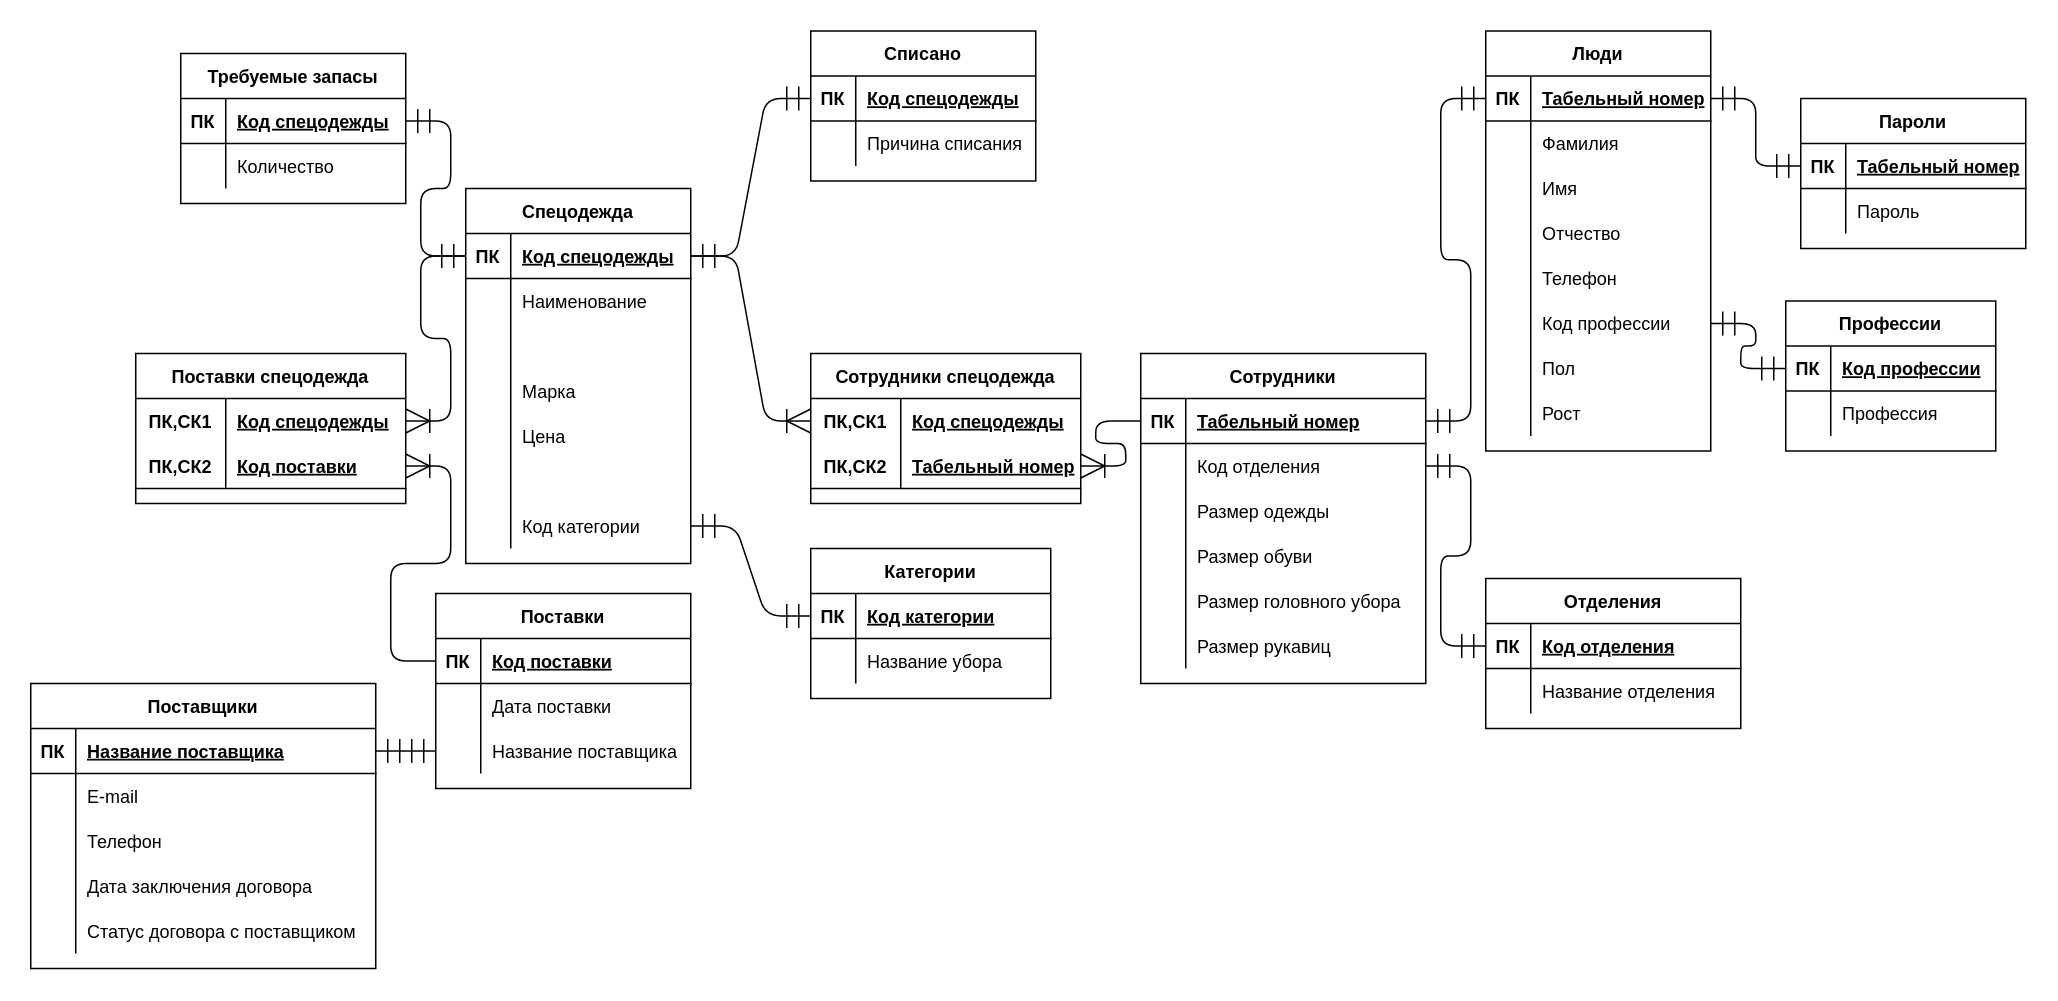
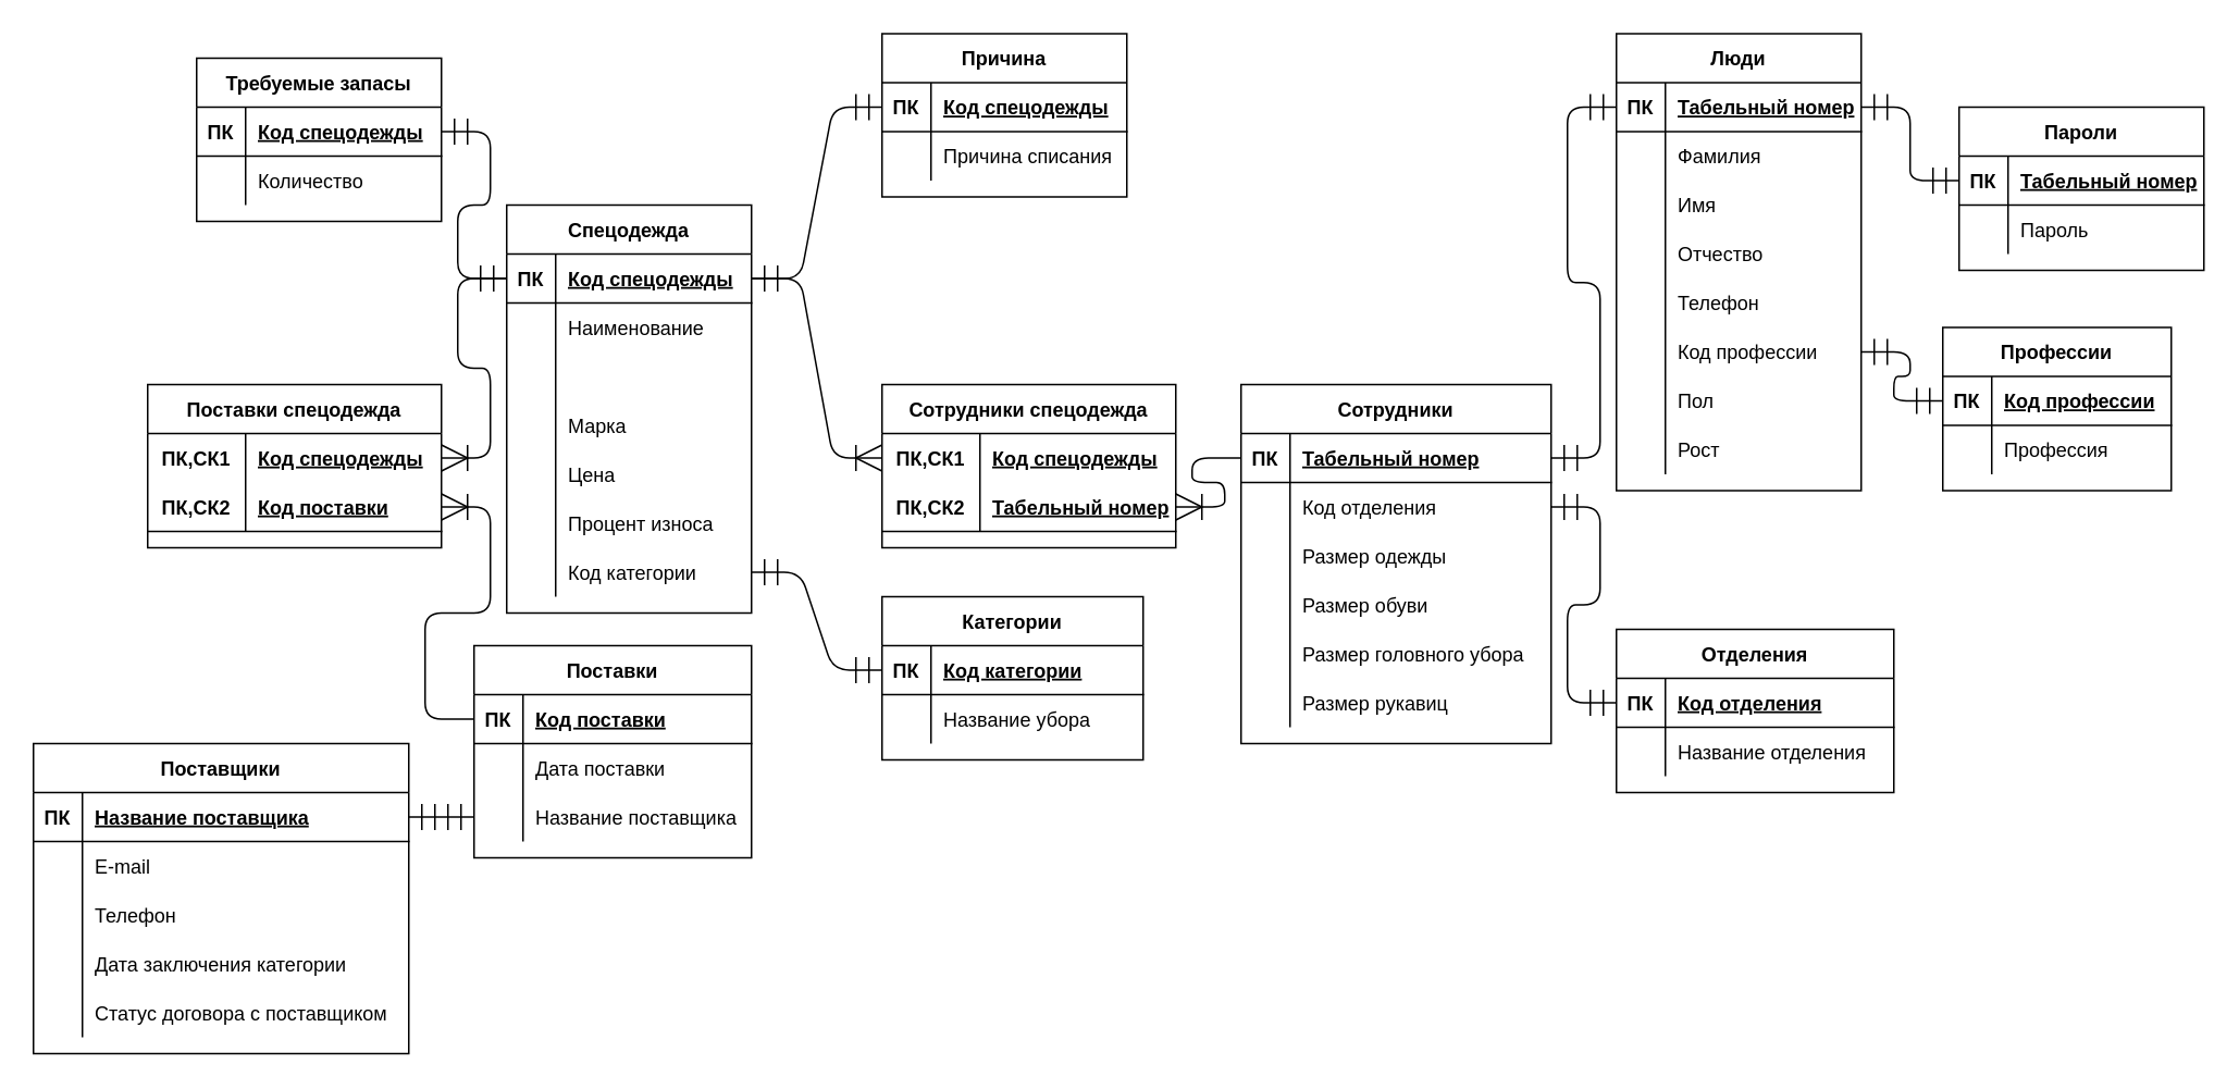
- <mxCell id="47" value="Списано" style="shape=table;startSize=30;container=1;collapsible=1;childLayout=tableLayout;fixedRows=1;rowLines=0;fontStyle=1;align=center;resizeLast=1;hachureGap=4;pointerEvents=0;" parent="1" vertex="1"><mxGeometry x="540" y="20" width="150" height="100" as="geometry" /></mxCell>
+ <mxCell id="47" value="Причина" style="shape=table;startSize=30;container=1;collapsible=1;childLayout=tableLayout;fixedRows=1;rowLines=0;fontStyle=1;align=center;resizeLast=1;hachureGap=4;pointerEvents=0;" parent="1" vertex="1"><mxGeometry x="540" y="20" width="150" height="100" as="geometry" /></mxCell>
+ <mxCell id="71" value="Процент износа" style="shape=partialRectangle;connectable=0;fillColor=none;top=0;left=0;bottom=0;right=0;align=left;spacingLeft=6;overflow=hidden;" parent="69" vertex="1"><mxGeometry x="30" width="120" height="30" as="geometry"><mxRectangle width="120" height="30" as="alternateBounds" /></mxGeometry></mxCell>
- <mxCell id="24" value="Дата заключения договора" style="shape=partialRectangle;connectable=0;fillColor=none;top=0;left=0;bottom=0;right=0;align=left;spacingLeft=6;overflow=hidden;" parent="22" vertex="1"><mxGeometry x="30" width="200" height="30" as="geometry"><mxRectangle width="200" height="30" as="alternateBounds" /></mxGeometry></mxCell>
+ <mxCell id="24" value="Дата заключения категории" style="shape=partialRectangle;connectable=0;fillColor=none;top=0;left=0;bottom=0;right=0;align=left;spacingLeft=6;overflow=hidden;" parent="22" vertex="1"><mxGeometry x="30" width="200" height="30" as="geometry"><mxRectangle width="200" height="30" as="alternateBounds" /></mxGeometry></mxCell>
